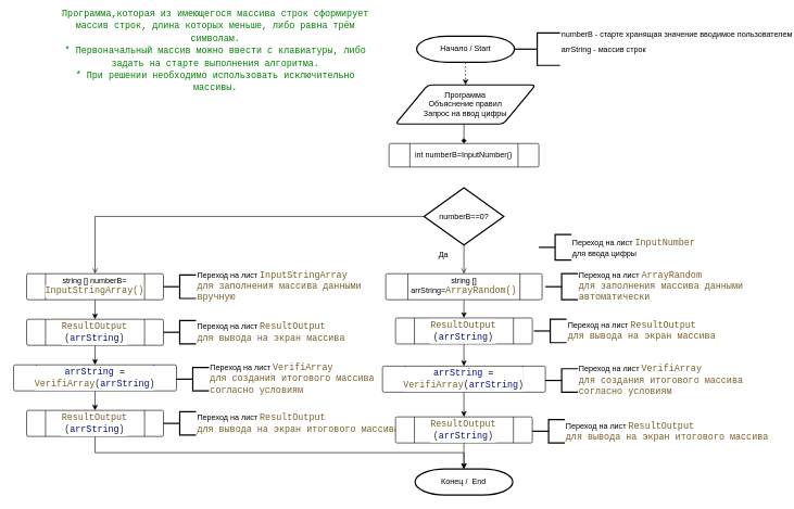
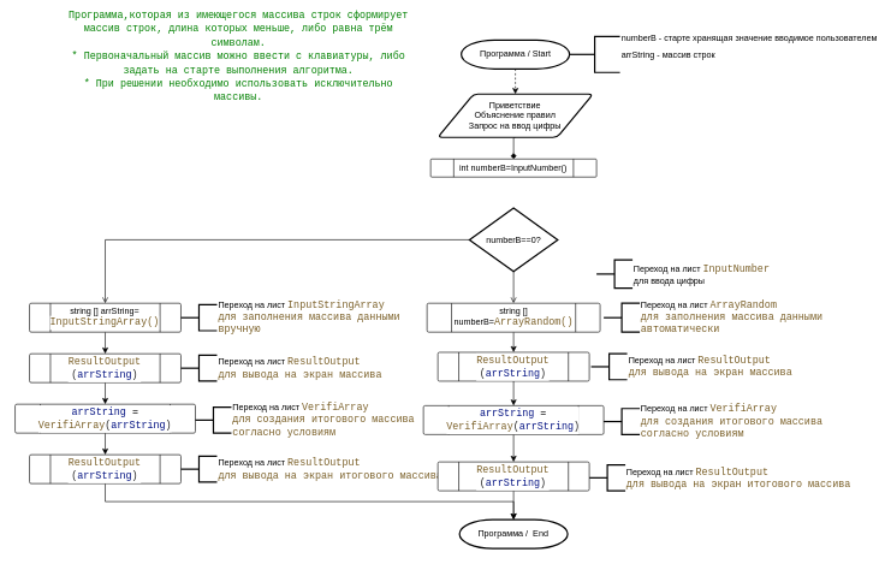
- <mxCell id="3" value="Начало / Start" style="strokeWidth=2;html=1;shape=mxgraph.flowchart.terminator;whiteSpace=wrap;" parent="1" vertex="1"><mxGeometry x="638.75" y="55" width="150" height="40" as="geometry" /></mxCell>
+ <mxCell id="3" value="Программа / Start" style="strokeWidth=2;html=1;shape=mxgraph.flowchart.terminator;whiteSpace=wrap;" parent="1" vertex="1"><mxGeometry x="638.75" y="55" width="150" height="40" as="geometry" /></mxCell>
- <mxCell id="6" value="Программа&lt;br&gt;Объяснение правил&lt;br&gt;Запрос на ввод цифры" style="shape=parallelogram;html=1;strokeWidth=2;perimeter=parallelogramPerimeter;whiteSpace=wrap;rounded=1;arcSize=12;size=0.23;" parent="1" vertex="1"><mxGeometry x="606.25" y="130" width="215" height="60" as="geometry" /></mxCell>
+ <mxCell id="6" value="Приветствие&lt;br&gt;Объяснение правил&lt;br&gt;Запрос на ввод цифры" style="shape=parallelogram;html=1;strokeWidth=2;perimeter=parallelogramPerimeter;whiteSpace=wrap;rounded=1;arcSize=12;size=0.23;" parent="1" vertex="1"><mxGeometry x="606.25" y="130" width="215" height="60" as="geometry" /></mxCell>
- <mxCell id="7" value="int numberB=InputNumber()" style="verticalLabelPosition=middle;verticalAlign=middle;html=1;shape=process;whiteSpace=wrap;rounded=1;size=0.14;arcSize=6;labelPosition=center;align=center;" parent="1" vertex="1"><mxGeometry x="596.25" y="220" width="230" height="36" as="geometry" /></mxCell>
+ <mxCell id="7" value="int numberB=InputNumber()" style="verticalLabelPosition=middle;verticalAlign=middle;html=1;shape=process;whiteSpace=wrap;rounded=1;size=0.14;arcSize=6;labelPosition=center;align=center;" parent="1" vertex="1"><mxGeometry x="596.25" y="220" width="230" height="25" as="geometry" /></mxCell>
- <mxCell id="15" value="Да" style="text;html=1;strokeColor=none;fillColor=none;align=center;verticalAlign=middle;whiteSpace=wrap;rounded=0;" parent="1" vertex="1"><mxGeometry x="650" y="376" width="60" height="30" as="geometry" /></mxCell>
- <mxCell id="17" value="string [] numberB=&lt;div style=&quot;background-color: rgb(255, 255, 255); font-family: Consolas, &amp;quot;Courier New&amp;quot;, monospace; font-size: 14px; line-height: 19px;&quot;&gt;&lt;span style=&quot;color: #795e26;&quot;&gt;InputStringArray()&lt;/span&gt;&lt;/div&gt;" style="verticalLabelPosition=middle;verticalAlign=middle;html=1;shape=process;whiteSpace=wrap;rounded=1;size=0.14;arcSize=6;labelPosition=center;align=center;" parent="1" vertex="1"><mxGeometry x="40" y="420" width="210" height="40" as="geometry" /></mxCell>
+ <mxCell id="17" value="string [] arrString=&lt;div style=&quot;background-color: rgb(255, 255, 255); font-family: Consolas, &amp;quot;Courier New&amp;quot;, monospace; font-size: 14px; line-height: 19px;&quot;&gt;&lt;span style=&quot;color: #795e26;&quot;&gt;InputStringArray()&lt;/span&gt;&lt;/div&gt;" style="verticalLabelPosition=middle;verticalAlign=middle;html=1;shape=process;whiteSpace=wrap;rounded=1;size=0.14;arcSize=6;labelPosition=center;align=center;" parent="1" vertex="1"><mxGeometry x="40" y="420" width="210" height="40" as="geometry" /></mxCell>
- <mxCell id="13" value="string [] arrString=&lt;span style=&quot;color: rgb(121, 94, 38); background-color: rgb(255, 255, 255); font-family: Consolas, &amp;quot;Courier New&amp;quot;, monospace; font-size: 14px;&quot;&gt;ArrayRandom()&lt;/span&gt;" style="verticalLabelPosition=middle;verticalAlign=middle;html=1;shape=process;whiteSpace=wrap;rounded=1;size=0.14;arcSize=6;labelPosition=center;align=center;" parent="1" vertex="1"><mxGeometry x="591.25" y="420" width="240" height="40" as="geometry" /></mxCell>
+ <mxCell id="13" value="string [] numberB=&lt;span style=&quot;color: rgb(121, 94, 38); background-color: rgb(255, 255, 255); font-family: Consolas, &amp;quot;Courier New&amp;quot;, monospace; font-size: 14px;&quot;&gt;ArrayRandom()&lt;/span&gt;" style="verticalLabelPosition=middle;verticalAlign=middle;html=1;shape=process;whiteSpace=wrap;rounded=1;size=0.14;arcSize=6;labelPosition=center;align=center;" parent="1" vertex="1"><mxGeometry x="591.25" y="420" width="240" height="40" as="geometry" /></mxCell>
- <mxCell id="37" value="Конец /&amp;nbsp; End" style="strokeWidth=2;html=1;shape=mxgraph.flowchart.terminator;whiteSpace=wrap;" parent="1" vertex="1"><mxGeometry x="636.25" y="720" width="150" height="40" as="geometry" /></mxCell>
+ <mxCell id="37" value="Программа /&amp;nbsp; End" style="strokeWidth=2;html=1;shape=mxgraph.flowchart.terminator;whiteSpace=wrap;" parent="1" vertex="1"><mxGeometry x="636.25" y="720" width="150" height="40" as="geometry" /></mxCell>
